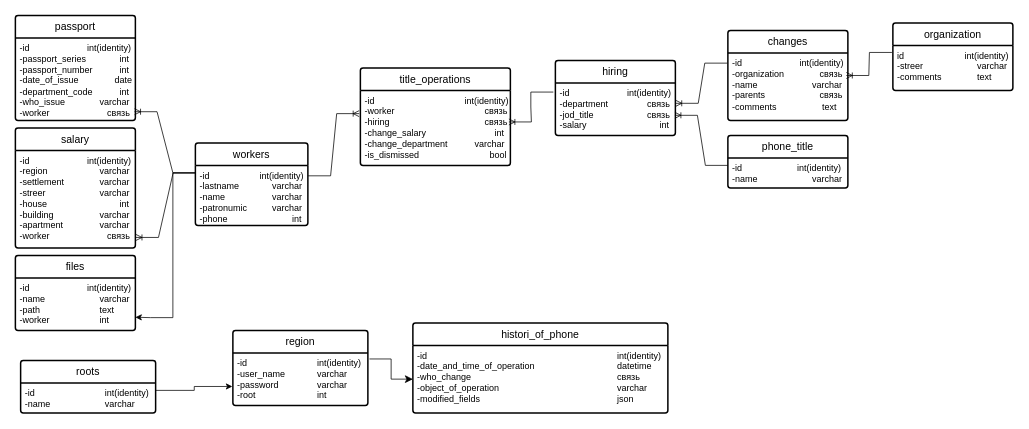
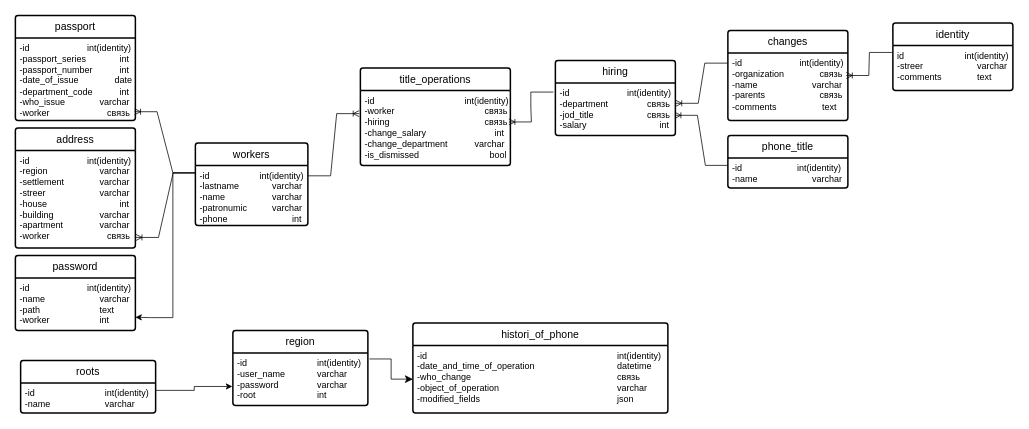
- <mxCell id="14" value="organization" style="swimlane;childLayout=stackLayout;horizontal=1;startSize=30;horizontalStack=0;rounded=1;fontSize=14;fontStyle=0;strokeWidth=2;resizeParent=0;resizeLast=1;shadow=0;dashed=0;align=center;arcSize=4;whiteSpace=wrap;html=1;" parent="1" vertex="1"><mxGeometry x="1190" y="30" width="160" height="90" as="geometry" /></mxCell>
+ <mxCell id="14" value="identity" style="swimlane;childLayout=stackLayout;horizontal=1;startSize=30;horizontalStack=0;rounded=1;fontSize=14;fontStyle=0;strokeWidth=2;resizeParent=0;resizeLast=1;shadow=0;dashed=0;align=center;arcSize=4;whiteSpace=wrap;html=1;" parent="1" vertex="1"><mxGeometry x="1190" y="30" width="160" height="90" as="geometry" /></mxCell>
- <mxCell id="8" value="salary" style="swimlane;childLayout=stackLayout;horizontal=1;startSize=30;horizontalStack=0;rounded=1;fontSize=14;fontStyle=0;strokeWidth=2;resizeParent=0;resizeLast=1;shadow=0;dashed=0;align=center;arcSize=4;whiteSpace=wrap;html=1;" parent="1" vertex="1"><mxGeometry x="20" y="170" width="160" height="160" as="geometry" /></mxCell>
+ <mxCell id="8" value="address" style="swimlane;childLayout=stackLayout;horizontal=1;startSize=30;horizontalStack=0;rounded=1;fontSize=14;fontStyle=0;strokeWidth=2;resizeParent=0;resizeLast=1;shadow=0;dashed=0;align=center;arcSize=4;whiteSpace=wrap;html=1;" parent="1" vertex="1"><mxGeometry x="20" y="170" width="160" height="160" as="geometry" /></mxCell>
- <mxCell id="31" value="files" style="swimlane;childLayout=stackLayout;horizontal=1;startSize=30;horizontalStack=0;rounded=1;fontSize=14;fontStyle=0;strokeWidth=2;resizeParent=0;resizeLast=1;shadow=0;dashed=0;align=center;arcSize=4;whiteSpace=wrap;html=1;" parent="1" vertex="1"><mxGeometry x="20" y="340" width="160" height="100" as="geometry" /></mxCell>
+ <mxCell id="31" value="password" style="swimlane;childLayout=stackLayout;horizontal=1;startSize=30;horizontalStack=0;rounded=1;fontSize=14;fontStyle=0;strokeWidth=2;resizeParent=0;resizeLast=1;shadow=0;dashed=0;align=center;arcSize=4;whiteSpace=wrap;html=1;" parent="1" vertex="1"><mxGeometry x="20" y="340" width="160" height="100" as="geometry" /></mxCell>
